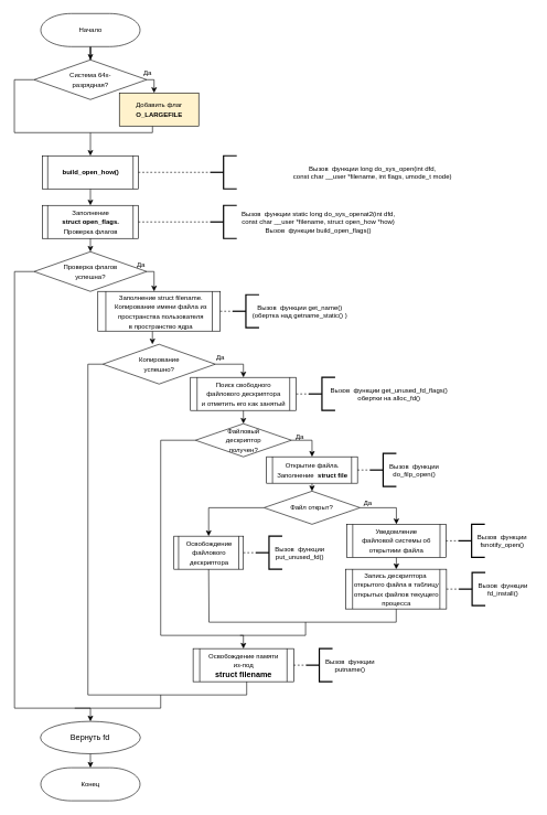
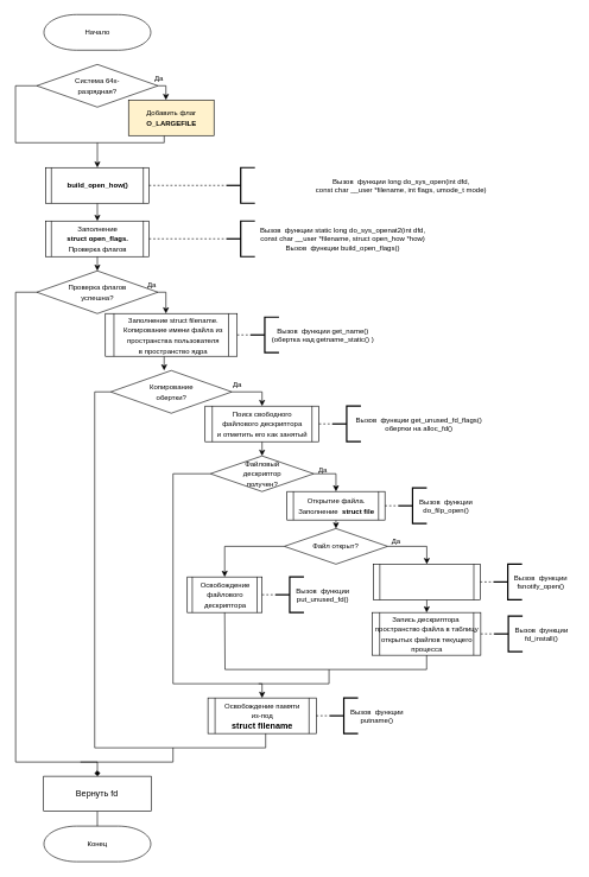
- <mxCell id="2" value="" style="edgeStyle=orthogonalEdgeStyle;rounded=0;orthogonalLoop=1;jettySize=auto;html=1;" parent="1" source="3" target="5" edge="1"><mxGeometry relative="1" as="geometry" /></mxCell>
- <mxCell id="23" value="&lt;font style=&quot;font-size: 10px&quot;&gt;Копирование&lt;br&gt;успешно?&lt;/font&gt;" style="strokeWidth=1;html=1;shape=mxgraph.flowchart.decision;whiteSpace=wrap;" parent="1" vertex="1"><mxGeometry x="154.5" y="520" width="170" height="60" as="geometry" /></mxCell>
+ <mxCell id="23" value="&lt;font style=&quot;font-size: 10px&quot;&gt;Копирование&lt;br&gt;обертки?&lt;/font&gt;" style="strokeWidth=1;html=1;shape=mxgraph.flowchart.decision;whiteSpace=wrap;" parent="1" vertex="1"><mxGeometry x="154.5" y="520" width="170" height="60" as="geometry" /></mxCell>
- <mxCell id="40" value="&lt;font style=&quot;font-size: 10px&quot;&gt;Уведомление &lt;br&gt;файловой системы об &lt;br&gt;открытиии файла&lt;/font&gt;" style="text;html=1;align=center;verticalAlign=middle;resizable=0;points=[];autosize=1;strokeColor=none;fillColor=none;" parent="1" vertex="1"><mxGeometry x="538.25" y="792" width="120" height="50" as="geometry" /></mxCell>
- <mxCell id="43" value="&lt;font style=&quot;font-size: 10px&quot;&gt;Запись дескриптора&amp;nbsp;&lt;br&gt;открытого файла в таблицу &lt;br&gt;открытых файлов текущего&lt;br&gt;процесса&lt;/font&gt;" style="text;html=1;align=center;verticalAlign=middle;resizable=0;points=[];autosize=1;strokeColor=none;fillColor=none;" parent="1" vertex="1"><mxGeometry x="528.25" y="860" width="140" height="60" as="geometry" /></mxCell>
+ <mxCell id="43" value="&lt;font style=&quot;font-size: 10px&quot;&gt;Запись дескриптора&amp;nbsp;&lt;br&gt;пространство файла в таблицу &lt;br&gt;открытых файлов текущего&lt;br&gt;процесса&lt;/font&gt;" style="text;html=1;align=center;verticalAlign=middle;resizable=0;points=[];autosize=1;strokeColor=none;fillColor=none;" parent="1" vertex="1"><mxGeometry x="528.25" y="860" width="140" height="60" as="geometry" /></mxCell>
- <mxCell id="16" value="" style="edgeStyle=orthogonalEdgeStyle;rounded=0;sketch=0;orthogonalLoop=1;jettySize=auto;html=1;fontSize=10;elbow=vertical;entryX=0.5;entryY=0;entryDx=0;entryDy=0;" parent="1" source="17" target="82" edge="1"><mxGeometry relative="1" as="geometry"><mxPoint x="-39.25" y="1091" as="targetPoint" /><Array as="points"><mxPoint x="21" y="410" /><mxPoint x="21" y="1070" /><mxPoint x="136" y="1070" /><mxPoint x="136" y="1090" /></Array></mxGeometry></mxCell>
+ <mxCell id="16" value="" style="edgeStyle=orthogonalEdgeStyle;rounded=0;sketch=0;orthogonalLoop=1;jettySize=auto;html=1;fontSize=10;elbow=vertical;entryX=0.5;entryY=0;entryDx=0;entryDy=0;endArrow=diamond;" parent="1" source="17" target="82" edge="1"><mxGeometry relative="1" as="geometry"><mxPoint x="-39.25" y="1091" as="targetPoint" /><Array as="points"><mxPoint x="21" y="410" /><mxPoint x="21" y="1070" /><mxPoint x="136" y="1070" /><mxPoint x="136" y="1090" /></Array></mxGeometry></mxCell>
- <mxCell id="82" value="Вернуть fd" style="ellipse;whiteSpace=wrap;html=1;" parent="1" vertex="1"><mxGeometry x="60.25" y="1090" width="151" height="49" as="geometry" /></mxCell>
+ <mxCell id="82" value="Вернуть fd" style="rounded=0;whiteSpace=wrap;html=1;" parent="1" vertex="1"><mxGeometry x="60.25" y="1090" width="151" height="49" as="geometry" /></mxCell>
- <mxCell id="81" style="edgeStyle=orthogonalEdgeStyle;rounded=0;orthogonalLoop=1;jettySize=auto;html=1;exitX=0.5;exitY=1;exitDx=0;exitDy=0;entryX=0.5;entryY=0;entryDx=0;entryDy=0;entryPerimeter=0;" parent="1" source="82" target="63" edge="1"><mxGeometry relative="1" as="geometry" /></mxCell>
+ <mxCell id="81" style="edgeStyle=orthogonalEdgeStyle;rounded=0;orthogonalLoop=1;jettySize=auto;html=1;exitX=0.5;exitY=1;exitDx=0;exitDy=0;entryX=0.5;entryY=0;entryDx=0;entryDy=0;entryPerimeter=0;endArrow=none;" parent="1" source="82" target="63" edge="1"><mxGeometry relative="1" as="geometry" /></mxCell>
